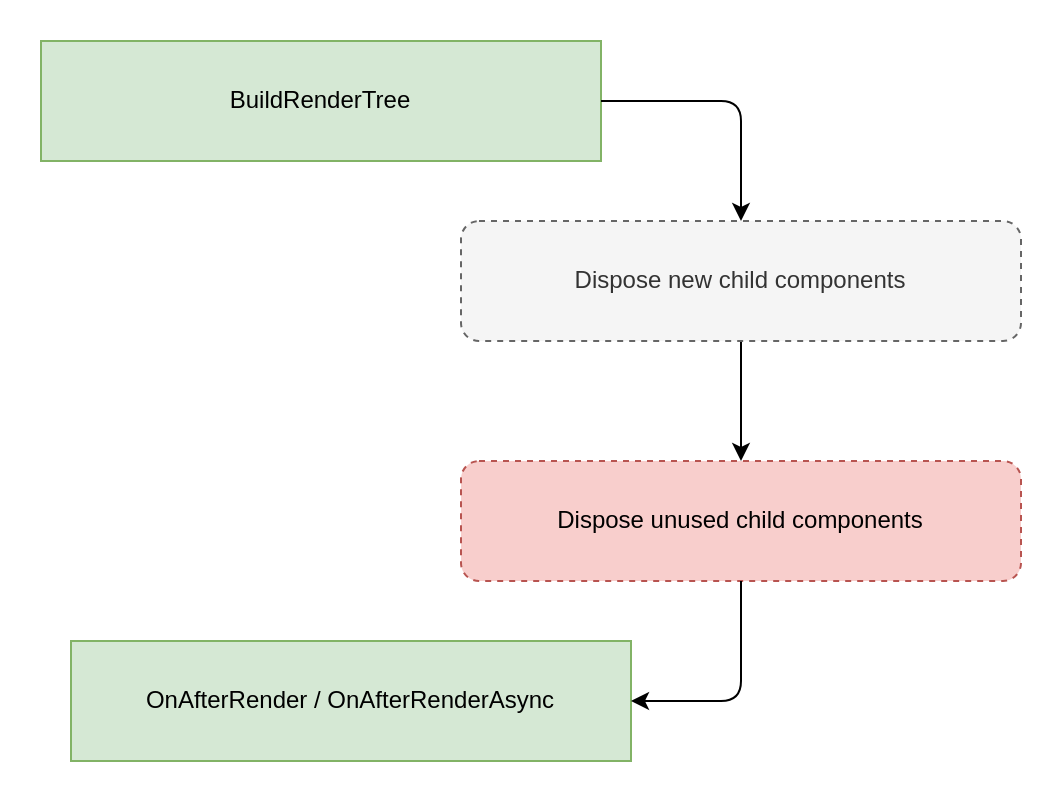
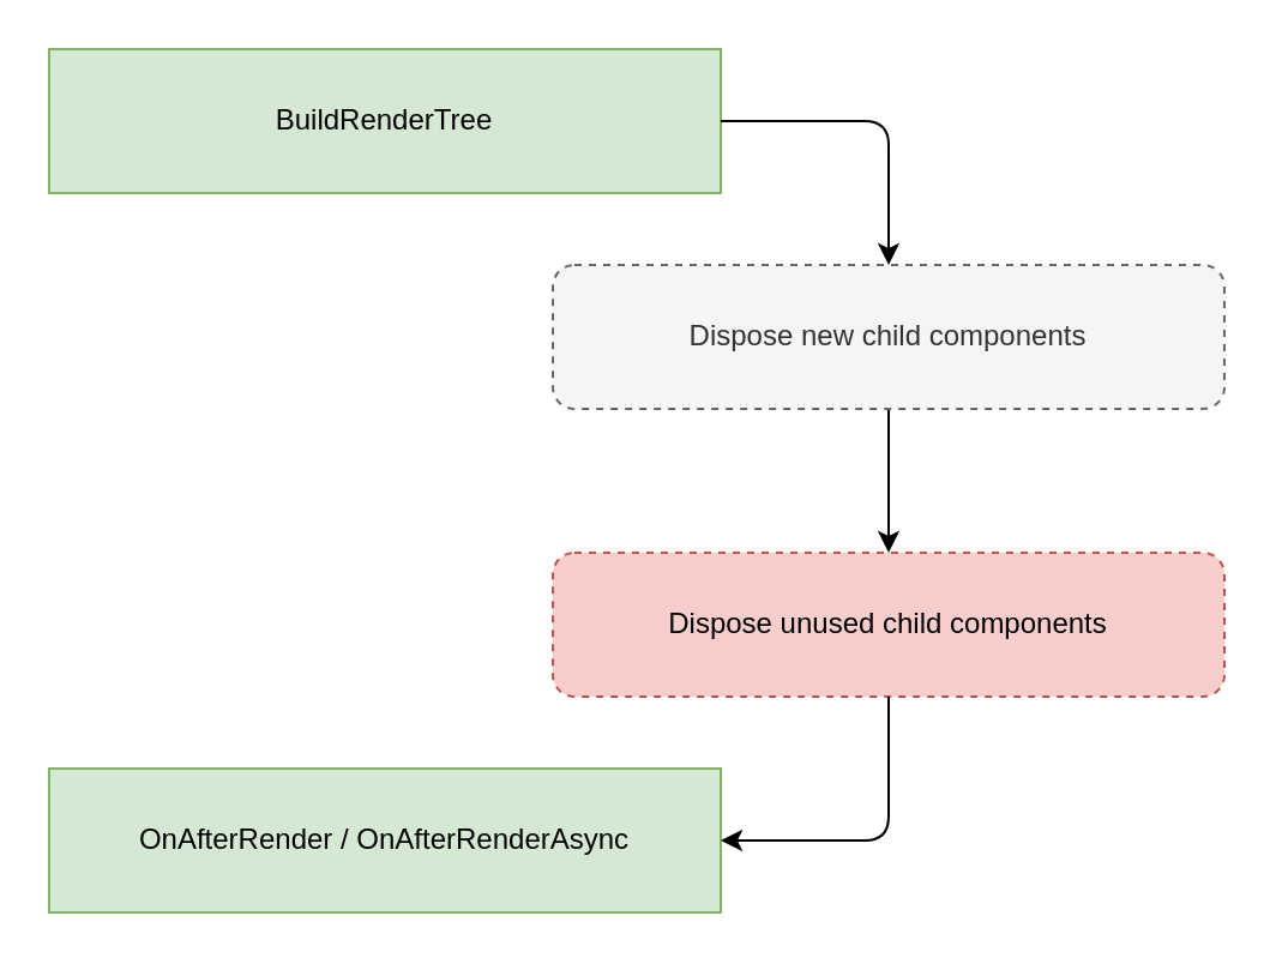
- <mxCell id="6" value="OnAfterRender / OnAfterRenderAsync" style="rounded=0;whiteSpace=wrap;html=1;fillColor=#d5e8d4;strokeColor=#82b366;" parent="1" vertex="1"><mxGeometry x="35" y="320" width="280" height="60" as="geometry" /></mxCell>
+ <mxCell id="6" value="OnAfterRender / OnAfterRenderAsync" style="rounded=0;whiteSpace=wrap;html=1;fillColor=#d5e8d4;strokeColor=#82b366;" parent="1" vertex="1"><mxGeometry y="320" width="280" height="60" as="geometry" x="20" /></mxCell>
